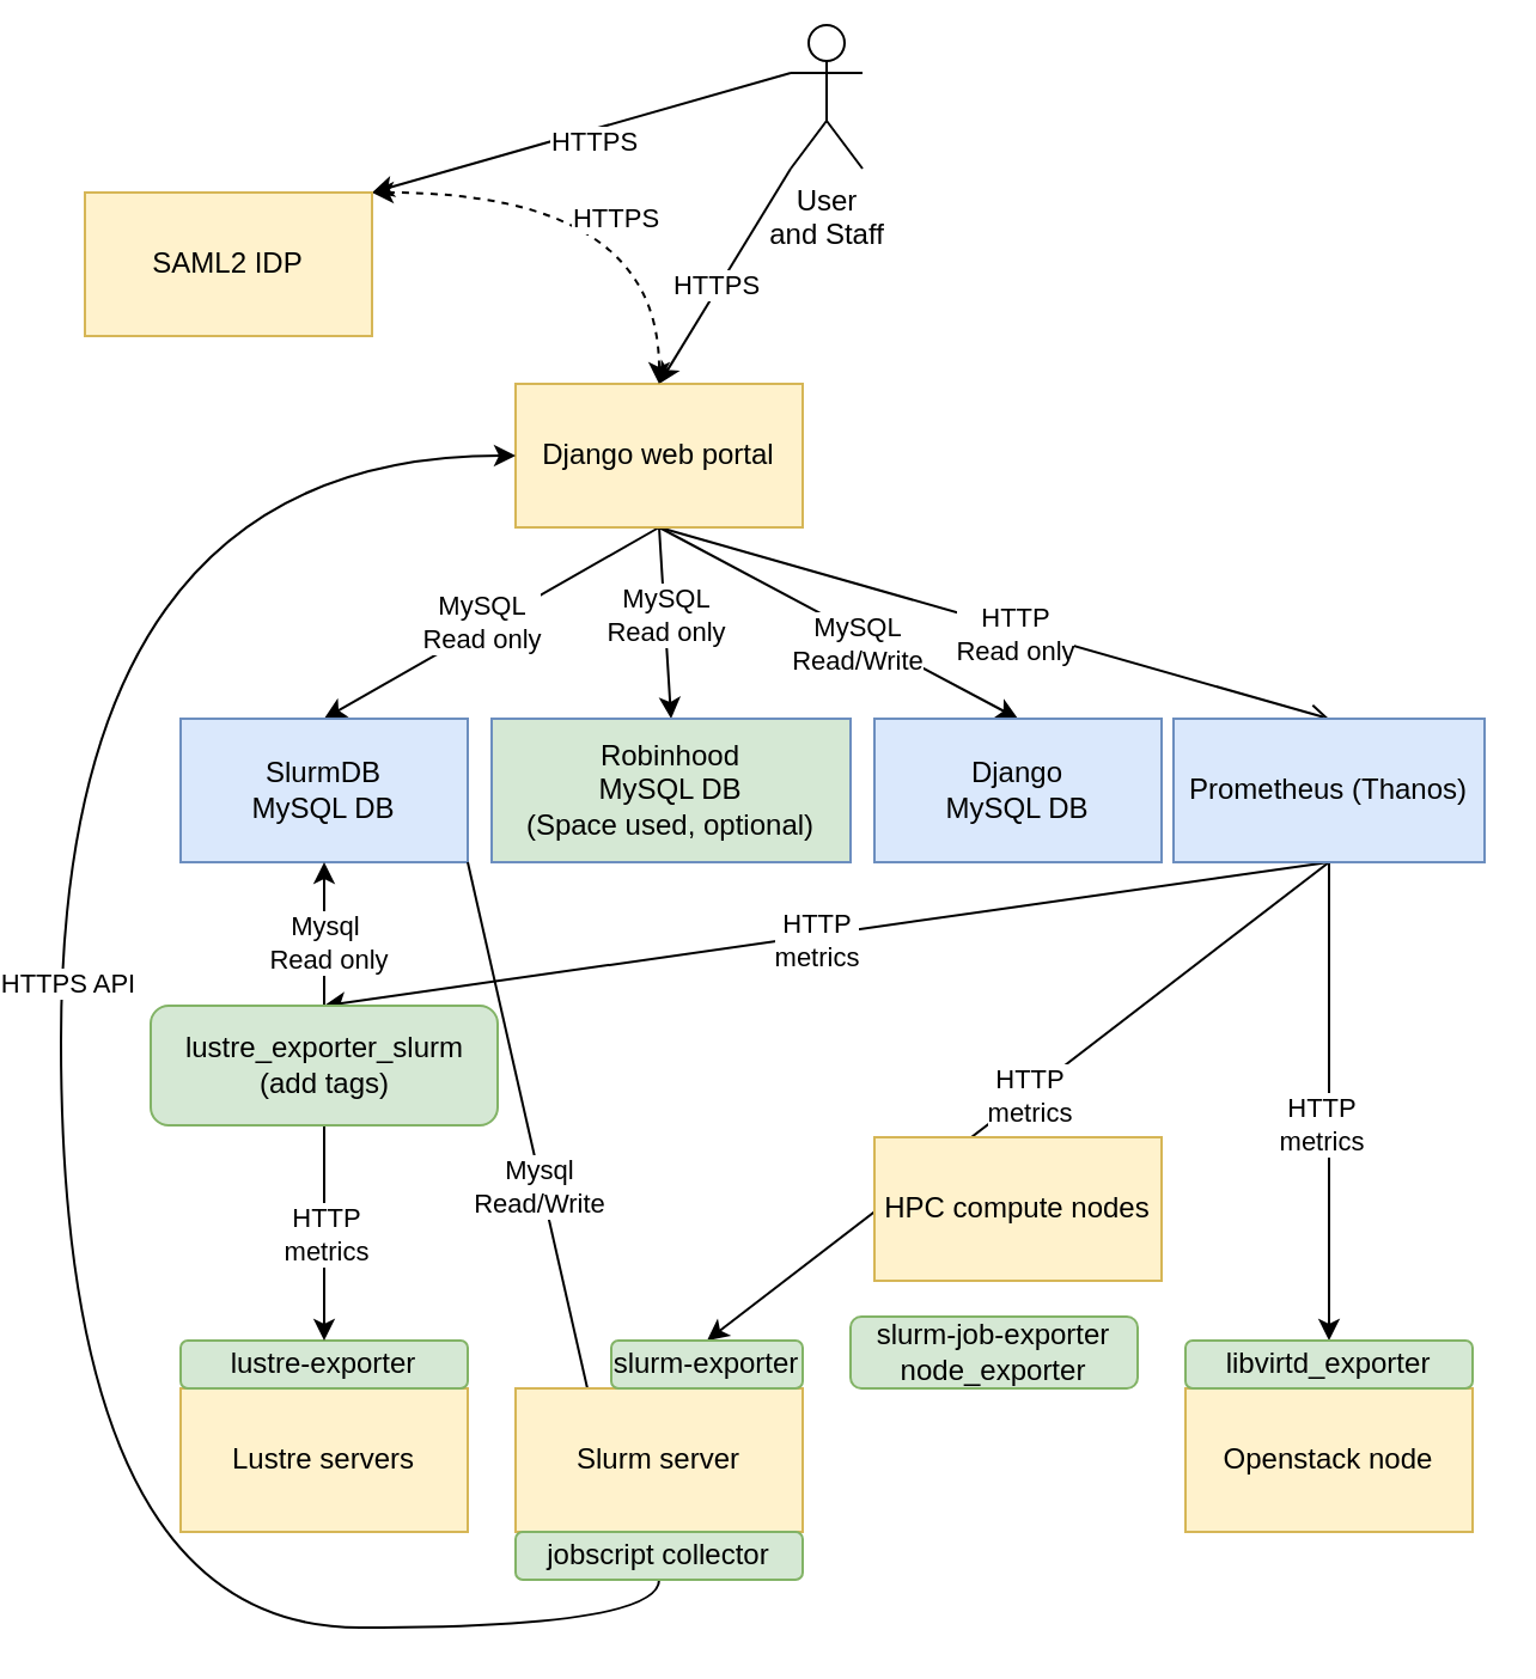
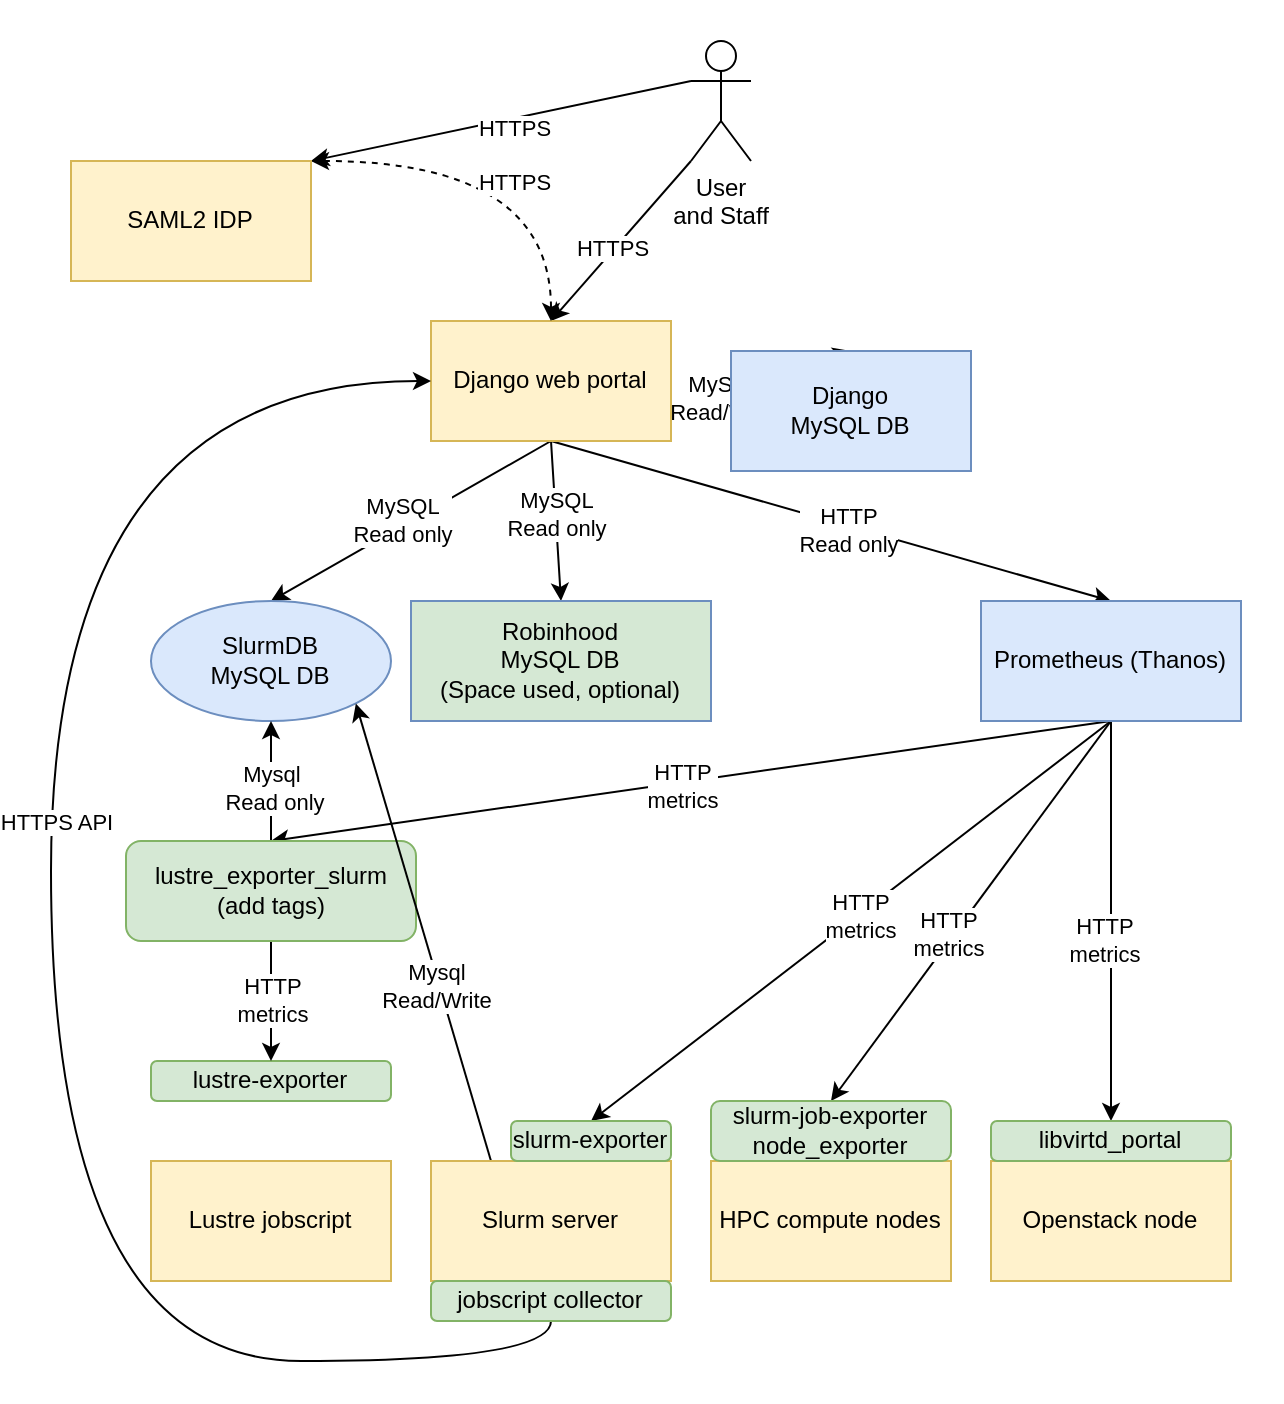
- <mxCell id="6" value="User&lt;br&gt;and Staff" style="shape=umlActor;verticalLabelPosition=bottom;verticalAlign=top;html=1;outlineConnect=0;" parent="1" vertex="1"><mxGeometry x="325" y="10" width="30" height="60" as="geometry" /></mxCell>
+ <mxCell id="6" value="User&lt;br&gt;and Staff" style="shape=umlActor;verticalLabelPosition=bottom;verticalAlign=top;html=1;outlineConnect=0;" parent="1" vertex="1"><mxGeometry x="340" y="20" width="30" height="60" as="geometry" /></mxCell>
- <mxCell id="7" style="edgeStyle=none;rounded=0;orthogonalLoop=1;jettySize=auto;html=1;exitX=0.5;exitY=1;exitDx=0;exitDy=0;entryX=0.5;entryY=0;entryDx=0;entryDy=0;endArrow=open;" parent="1" source="15" target="24" edge="1"><mxGeometry relative="1" as="geometry" /></mxCell>
+ <mxCell id="7" style="edgeStyle=none;rounded=0;orthogonalLoop=1;jettySize=auto;html=1;exitX=0.5;exitY=1;exitDx=0;exitDy=0;entryX=0.5;entryY=0;entryDx=0;entryDy=0;" parent="1" source="15" target="24" edge="1"><mxGeometry relative="1" as="geometry" /></mxCell>
- <mxCell id="25" value="SlurmDB&lt;br&gt;MySQL DB" style="rounded=0;whiteSpace=wrap;html=1;fillColor=#dae8fc;strokeColor=#6c8ebf;" parent="1" vertex="1"><mxGeometry x="70" y="300" width="120" height="60" as="geometry" /></mxCell>
+ <mxCell id="25" value="SlurmDB&lt;br&gt;MySQL DB" style="ellipse;whiteSpace=wrap;html=1;fillColor=#dae8fc;strokeColor=#6c8ebf;" parent="1" vertex="1"><mxGeometry x="70" y="300" width="120" height="60" as="geometry" /></mxCell>
- <mxCell id="39" value="Django&lt;br&gt;MySQL DB" style="rounded=0;whiteSpace=wrap;html=1;fillColor=#dae8fc;strokeColor=#6c8ebf;" parent="1" vertex="1"><mxGeometry x="360" y="300" width="120" height="60" as="geometry" /></mxCell>
+ <mxCell id="39" value="Django&lt;br&gt;MySQL DB" style="rounded=0;whiteSpace=wrap;html=1;fillColor=#dae8fc;strokeColor=#6c8ebf;" parent="1" vertex="1"><mxGeometry x="360" y="175" width="120" height="60" as="geometry" /></mxCell>
+ <mxCell id="18" style="edgeStyle=none;rounded=0;orthogonalLoop=1;jettySize=auto;html=1;exitX=0.5;exitY=1;exitDx=0;exitDy=0;entryX=0.5;entryY=0;entryDx=0;entryDy=0;" parent="1" source="24" target="30" edge="1"><mxGeometry relative="1" as="geometry" /></mxCell>
+ <mxCell id="19" value="HTTP&lt;br&gt;metrics" style="edgeLabel;html=1;align=center;verticalAlign=middle;resizable=0;points=[];" parent="18" vertex="1" connectable="0"><mxGeometry x="0.134" y="-2" relative="1" as="geometry"><mxPoint as="offset" /></mxGeometry></mxCell>
- <mxCell id="42" style="edgeStyle=none;rounded=0;orthogonalLoop=1;jettySize=auto;html=1;exitX=0.25;exitY=0;exitDx=0;exitDy=0;entryX=1;entryY=1;entryDx=0;entryDy=0;startArrow=none;startFill=0;endArrow=none;endFill=1;" parent="1" source="44" target="25" edge="1"><mxGeometry relative="1" as="geometry" /></mxCell>
+ <mxCell id="42" style="edgeStyle=none;rounded=0;orthogonalLoop=1;jettySize=auto;html=1;exitX=0.25;exitY=0;exitDx=0;exitDy=0;entryX=1;entryY=1;entryDx=0;entryDy=0;startArrow=none;startFill=0;endArrow=classic;endFill=1;" parent="1" source="44" target="25" edge="1"><mxGeometry relative="1" as="geometry" /></mxCell>
- <mxCell id="29" value="HPC compute nodes" style="rounded=0;whiteSpace=wrap;html=1;fillColor=#fff2cc;strokeColor=#d6b656;" parent="1" vertex="1"><mxGeometry x="360" y="475" width="120" height="60" as="geometry" /></mxCell>
+ <mxCell id="29" value="HPC compute nodes" style="rounded=0;whiteSpace=wrap;html=1;fillColor=#fff2cc;strokeColor=#d6b656;" parent="1" vertex="1"><mxGeometry x="350" y="580" width="120" height="60" as="geometry" /></mxCell>
- <mxCell id="28" value="lustre-exporter" style="rounded=1;whiteSpace=wrap;html=1;fillColor=#d5e8d4;strokeColor=#82b366;" parent="1" vertex="1"><mxGeometry x="70" y="560" width="120" height="20" as="geometry" /></mxCell>
+ <mxCell id="28" value="lustre-exporter" style="rounded=1;whiteSpace=wrap;html=1;fillColor=#d5e8d4;strokeColor=#82b366;" parent="1" vertex="1"><mxGeometry x="70" y="530" width="120" height="20" as="geometry" /></mxCell>
- <mxCell id="41" value="libvirtd_exporter" style="rounded=1;whiteSpace=wrap;html=1;fillColor=#d5e8d4;strokeColor=#82b366;" parent="1" vertex="1"><mxGeometry x="490" y="560" width="120" height="20" as="geometry" /></mxCell>
+ <mxCell id="41" value="libvirtd_portal" style="rounded=1;whiteSpace=wrap;html=1;fillColor=#d5e8d4;strokeColor=#82b366;" parent="1" vertex="1"><mxGeometry x="490" y="560" width="120" height="20" as="geometry" /></mxCell>
- <mxCell id="27" value="Lustre servers" style="rounded=0;whiteSpace=wrap;html=1;fillColor=#fff2cc;strokeColor=#d6b656;" parent="1" vertex="1"><mxGeometry x="70" y="580" width="120" height="60" as="geometry" /></mxCell>
+ <mxCell id="27" value="Lustre jobscript" style="rounded=0;whiteSpace=wrap;html=1;fillColor=#fff2cc;strokeColor=#d6b656;" parent="1" vertex="1"><mxGeometry x="70" y="580" width="120" height="60" as="geometry" /></mxCell>
